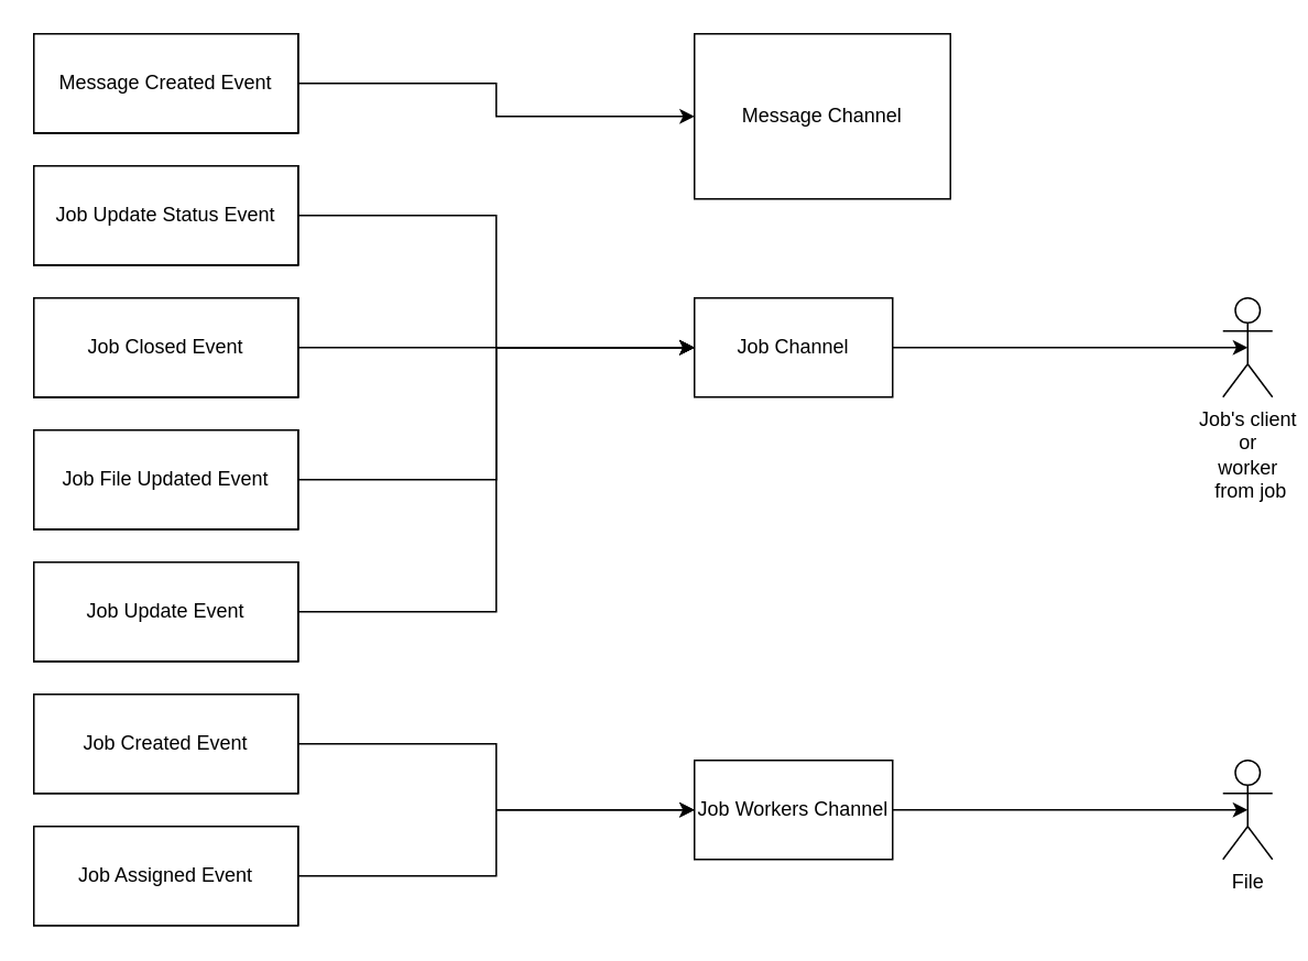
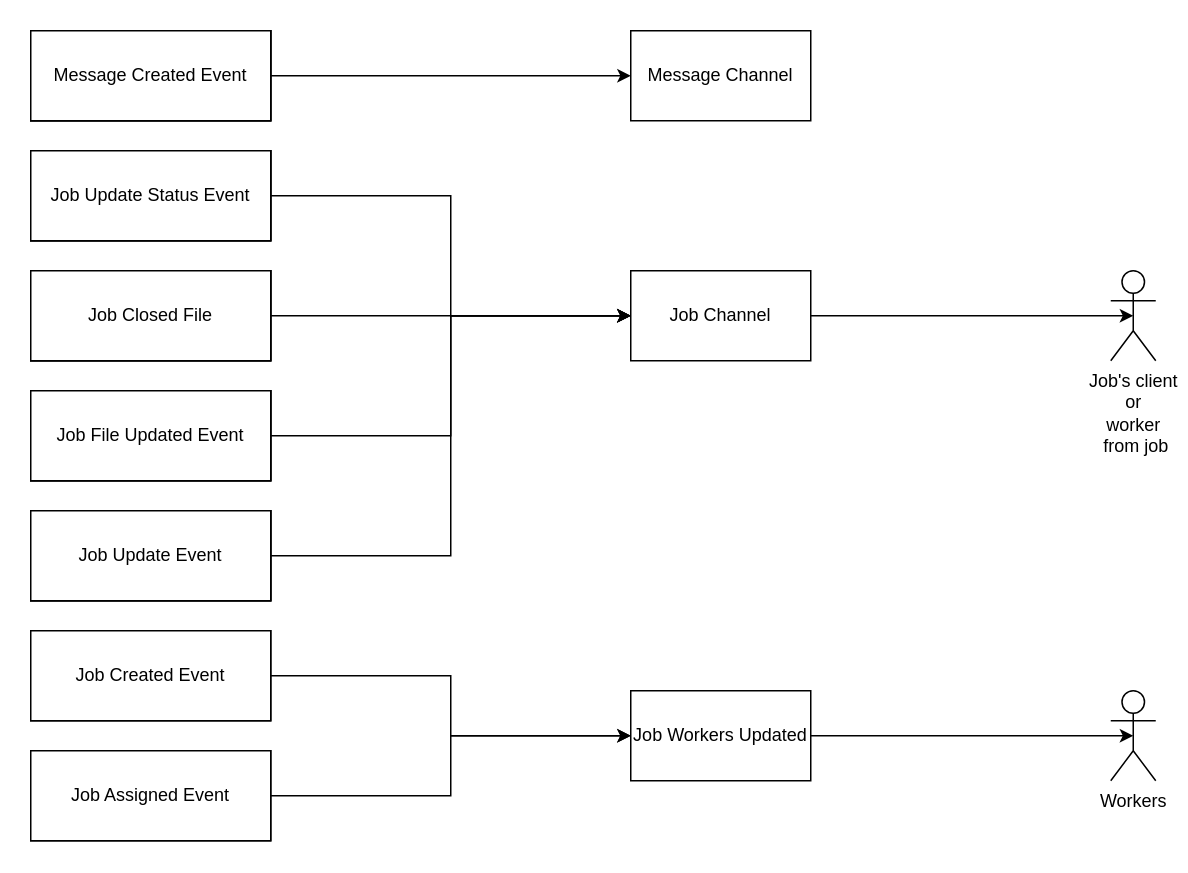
- <mxCell id="2" value="Message Channel" style="rounded=0;whiteSpace=wrap;html=1;fillColor=default;strokeColor=#000000;" parent="1" vertex="1"><mxGeometry x="420" y="20" width="155" height="100" as="geometry" /></mxCell>
+ <mxCell id="2" value="Message Channel" style="rounded=0;whiteSpace=wrap;html=1;fillColor=default;strokeColor=#000000;" parent="1" vertex="1"><mxGeometry x="420" y="20" width="120" height="60" as="geometry" /></mxCell>
- <mxCell id="30" value="Job Closed Event" style="rounded=0;whiteSpace=wrap;html=1;fillColor=default;strokeColor=#000000;strokeWidth=1;" parent="1" vertex="1"><mxGeometry x="20" y="180" width="160" height="60" as="geometry" /></mxCell>
+ <mxCell id="30" value="Job Closed File" style="rounded=0;whiteSpace=wrap;html=1;fillColor=default;strokeColor=#000000;strokeWidth=1;" parent="1" vertex="1"><mxGeometry x="20" y="180" width="160" height="60" as="geometry" /></mxCell>
- <mxCell id="20" value="Job Workers Channel" style="rounded=0;whiteSpace=wrap;html=1;fillColor=default;strokeColor=#000000;" parent="1" vertex="1"><mxGeometry x="420" y="460" width="120" height="60" as="geometry" /></mxCell>
+ <mxCell id="20" value="Job Workers Updated" style="rounded=0;whiteSpace=wrap;html=1;fillColor=default;strokeColor=#000000;" parent="1" vertex="1"><mxGeometry x="420" y="460" width="120" height="60" as="geometry" /></mxCell>
- <mxCell id="18" value="File" style="shape=umlActor;verticalLabelPosition=bottom;verticalAlign=top;html=1;outlineConnect=0;fillColor=none;strokeColor=#000000;" parent="1" vertex="1"><mxGeometry x="740" y="460" width="30" height="60" as="geometry" /></mxCell>
+ <mxCell id="18" value="Workers" style="shape=umlActor;verticalLabelPosition=bottom;verticalAlign=top;html=1;outlineConnect=0;fillColor=none;strokeColor=#000000;" parent="1" vertex="1"><mxGeometry x="740" y="460" width="30" height="60" as="geometry" /></mxCell>
